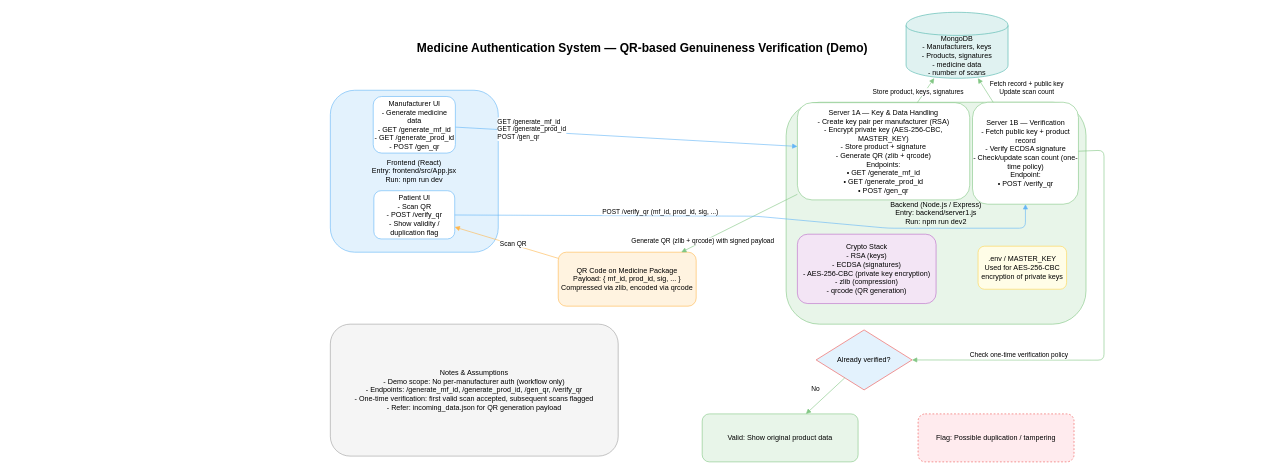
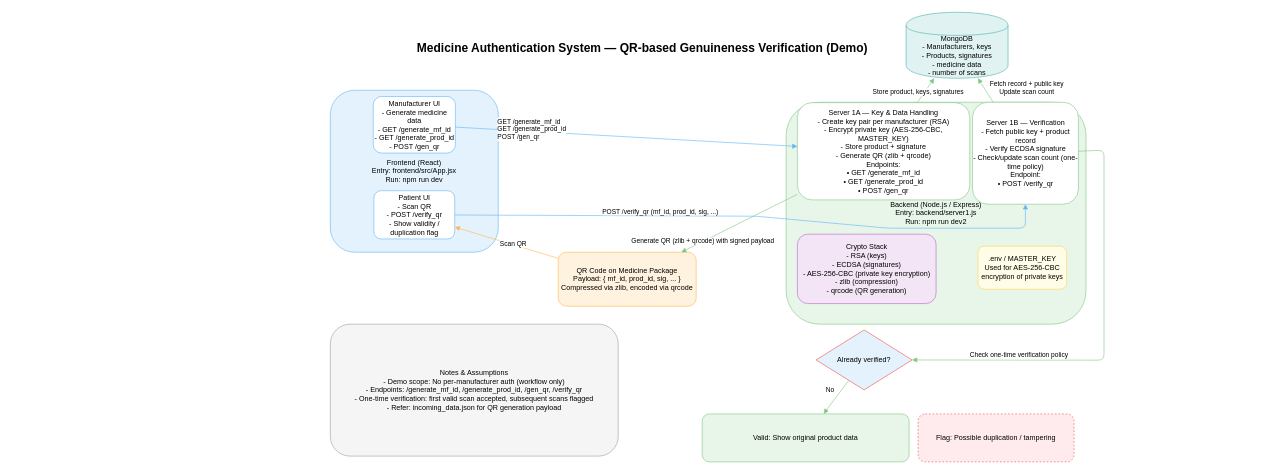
- <mxCell id="13" value="Valid: Show original product data" style="rounded=1;whiteSpace=wrap;html=1;fillColor=#e8f5e9;strokeColor=#81c784" parent="1" vertex="1"><mxGeometry x="1170" y="689.61" width="260" height="80" as="geometry" /></mxCell>
+ <mxCell id="13" value="Valid: Show original product data" style="rounded=1;whiteSpace=wrap;html=1;fillColor=#e8f5e9;strokeColor=#81c784" parent="1" vertex="1"><mxGeometry x="1170" y="689.61" width="345" height="80" as="geometry" /></mxCell>
